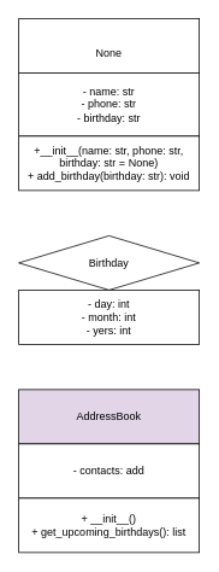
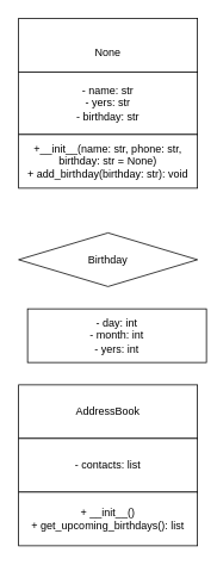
- <mxCell id="3" value="- name: str&lt;div&gt;- phone: str&lt;/div&gt;&lt;div&gt;- birthday: str&lt;/div&gt;" style="rounded=0;whiteSpace=wrap;html=1;" parent="1" vertex="1"><mxGeometry x="20" y="80" width="200" height="70" as="geometry" /></mxCell>
+ <mxCell id="3" value="- name: str&lt;div&gt;- yers: str&lt;/div&gt;&lt;div&gt;- birthday: str&lt;/div&gt;" style="rounded=0;whiteSpace=wrap;html=1;" parent="1" vertex="1"><mxGeometry x="20" y="80" width="200" height="70" as="geometry" /></mxCell>
- <mxCell id="6" value="- day: int&lt;div&gt;- month: int&lt;/div&gt;&lt;div&gt;- yers: int&lt;/div&gt;" style="rounded=0;whiteSpace=wrap;html=1;" parent="1" vertex="1"><mxGeometry x="20" y="320" width="200" height="60" as="geometry" /></mxCell>
+ <mxCell id="6" value="- day: int&lt;div&gt;- month: int&lt;/div&gt;&lt;div&gt;- yers: int&lt;/div&gt;" style="rounded=0;whiteSpace=wrap;html=1;" parent="1" vertex="1"><mxGeometry x="30" y="345" width="200" height="60" as="geometry" /></mxCell>
- <mxCell id="7" value="AddressBook" style="rounded=0;whiteSpace=wrap;html=1;fillColor=#e1d5e7;" parent="1" vertex="1"><mxGeometry x="20" y="430" width="200" height="60" as="geometry" /></mxCell>
+ <mxCell id="7" value="AddressBook" style="rounded=0;whiteSpace=wrap;html=1;" parent="1" vertex="1"><mxGeometry x="20" y="430" width="200" height="60" as="geometry" /></mxCell>
- <mxCell id="8" value="- contacts: add" style="rounded=0;whiteSpace=wrap;html=1;" parent="1" vertex="1"><mxGeometry x="20" y="490" width="200" height="60" as="geometry" /></mxCell>
+ <mxCell id="8" value="- contacts: list" style="rounded=0;whiteSpace=wrap;html=1;" parent="1" vertex="1"><mxGeometry x="20" y="490" width="200" height="60" as="geometry" /></mxCell>
